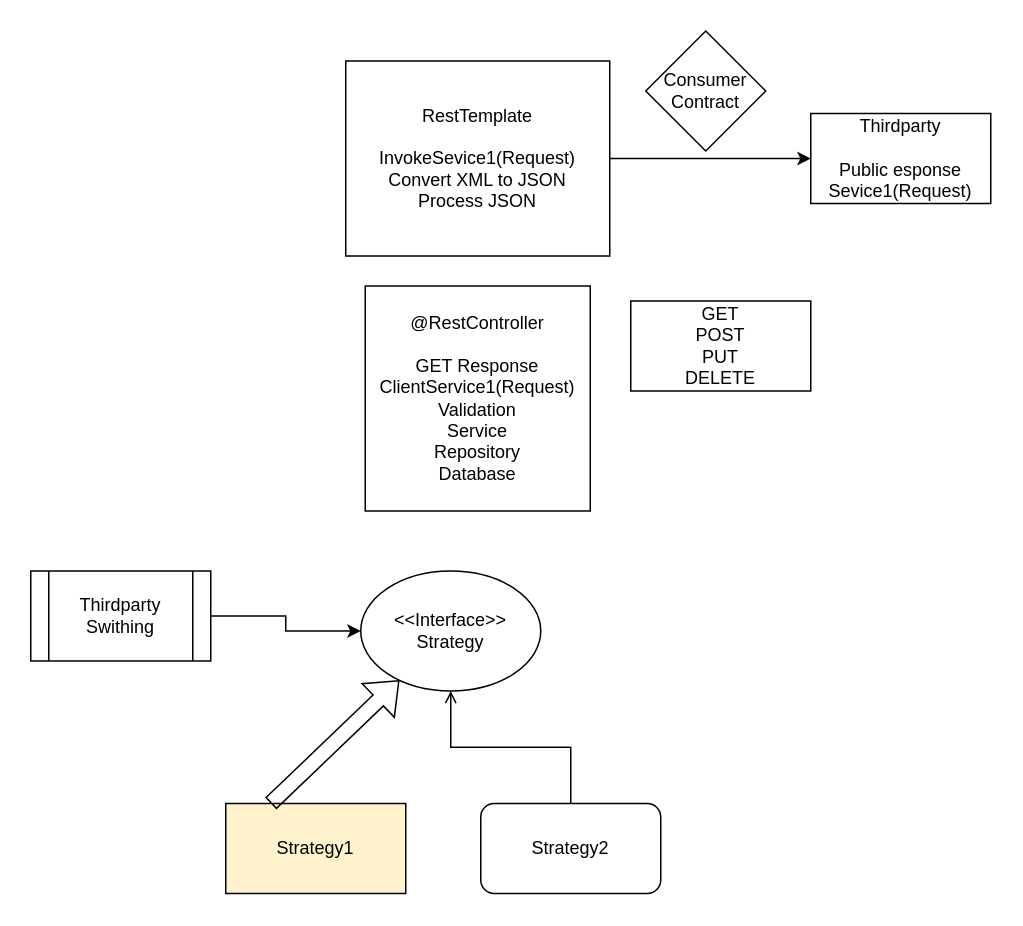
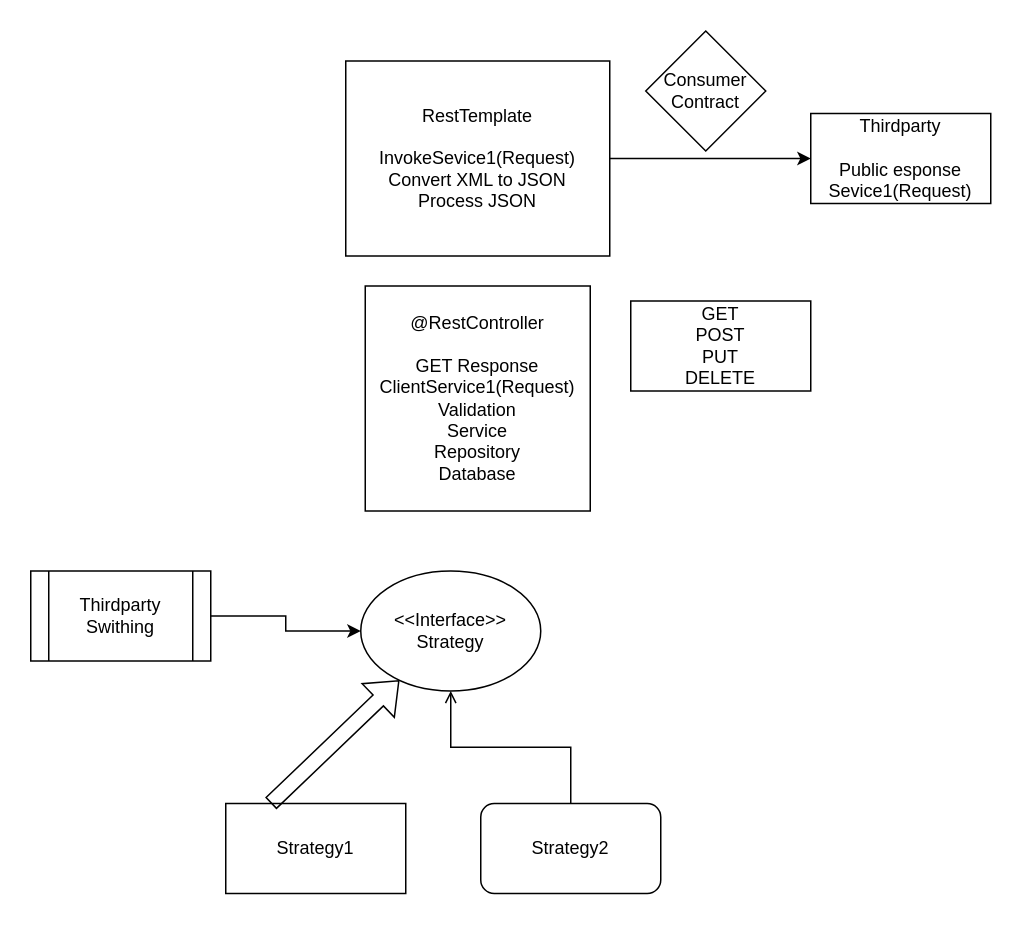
- <mxCell id="9" value="Strategy1&lt;br&gt;" style="rounded=0;whiteSpace=wrap;html=1;fillColor=#fff2cc;" vertex="1" parent="1"><mxGeometry x="150" y="535" width="120" height="60" as="geometry" /></mxCell>
+ <mxCell id="9" value="Strategy1&lt;br&gt;" style="rounded=0;whiteSpace=wrap;html=1;" vertex="1" parent="1"><mxGeometry x="150" y="535" width="120" height="60" as="geometry" /></mxCell>
